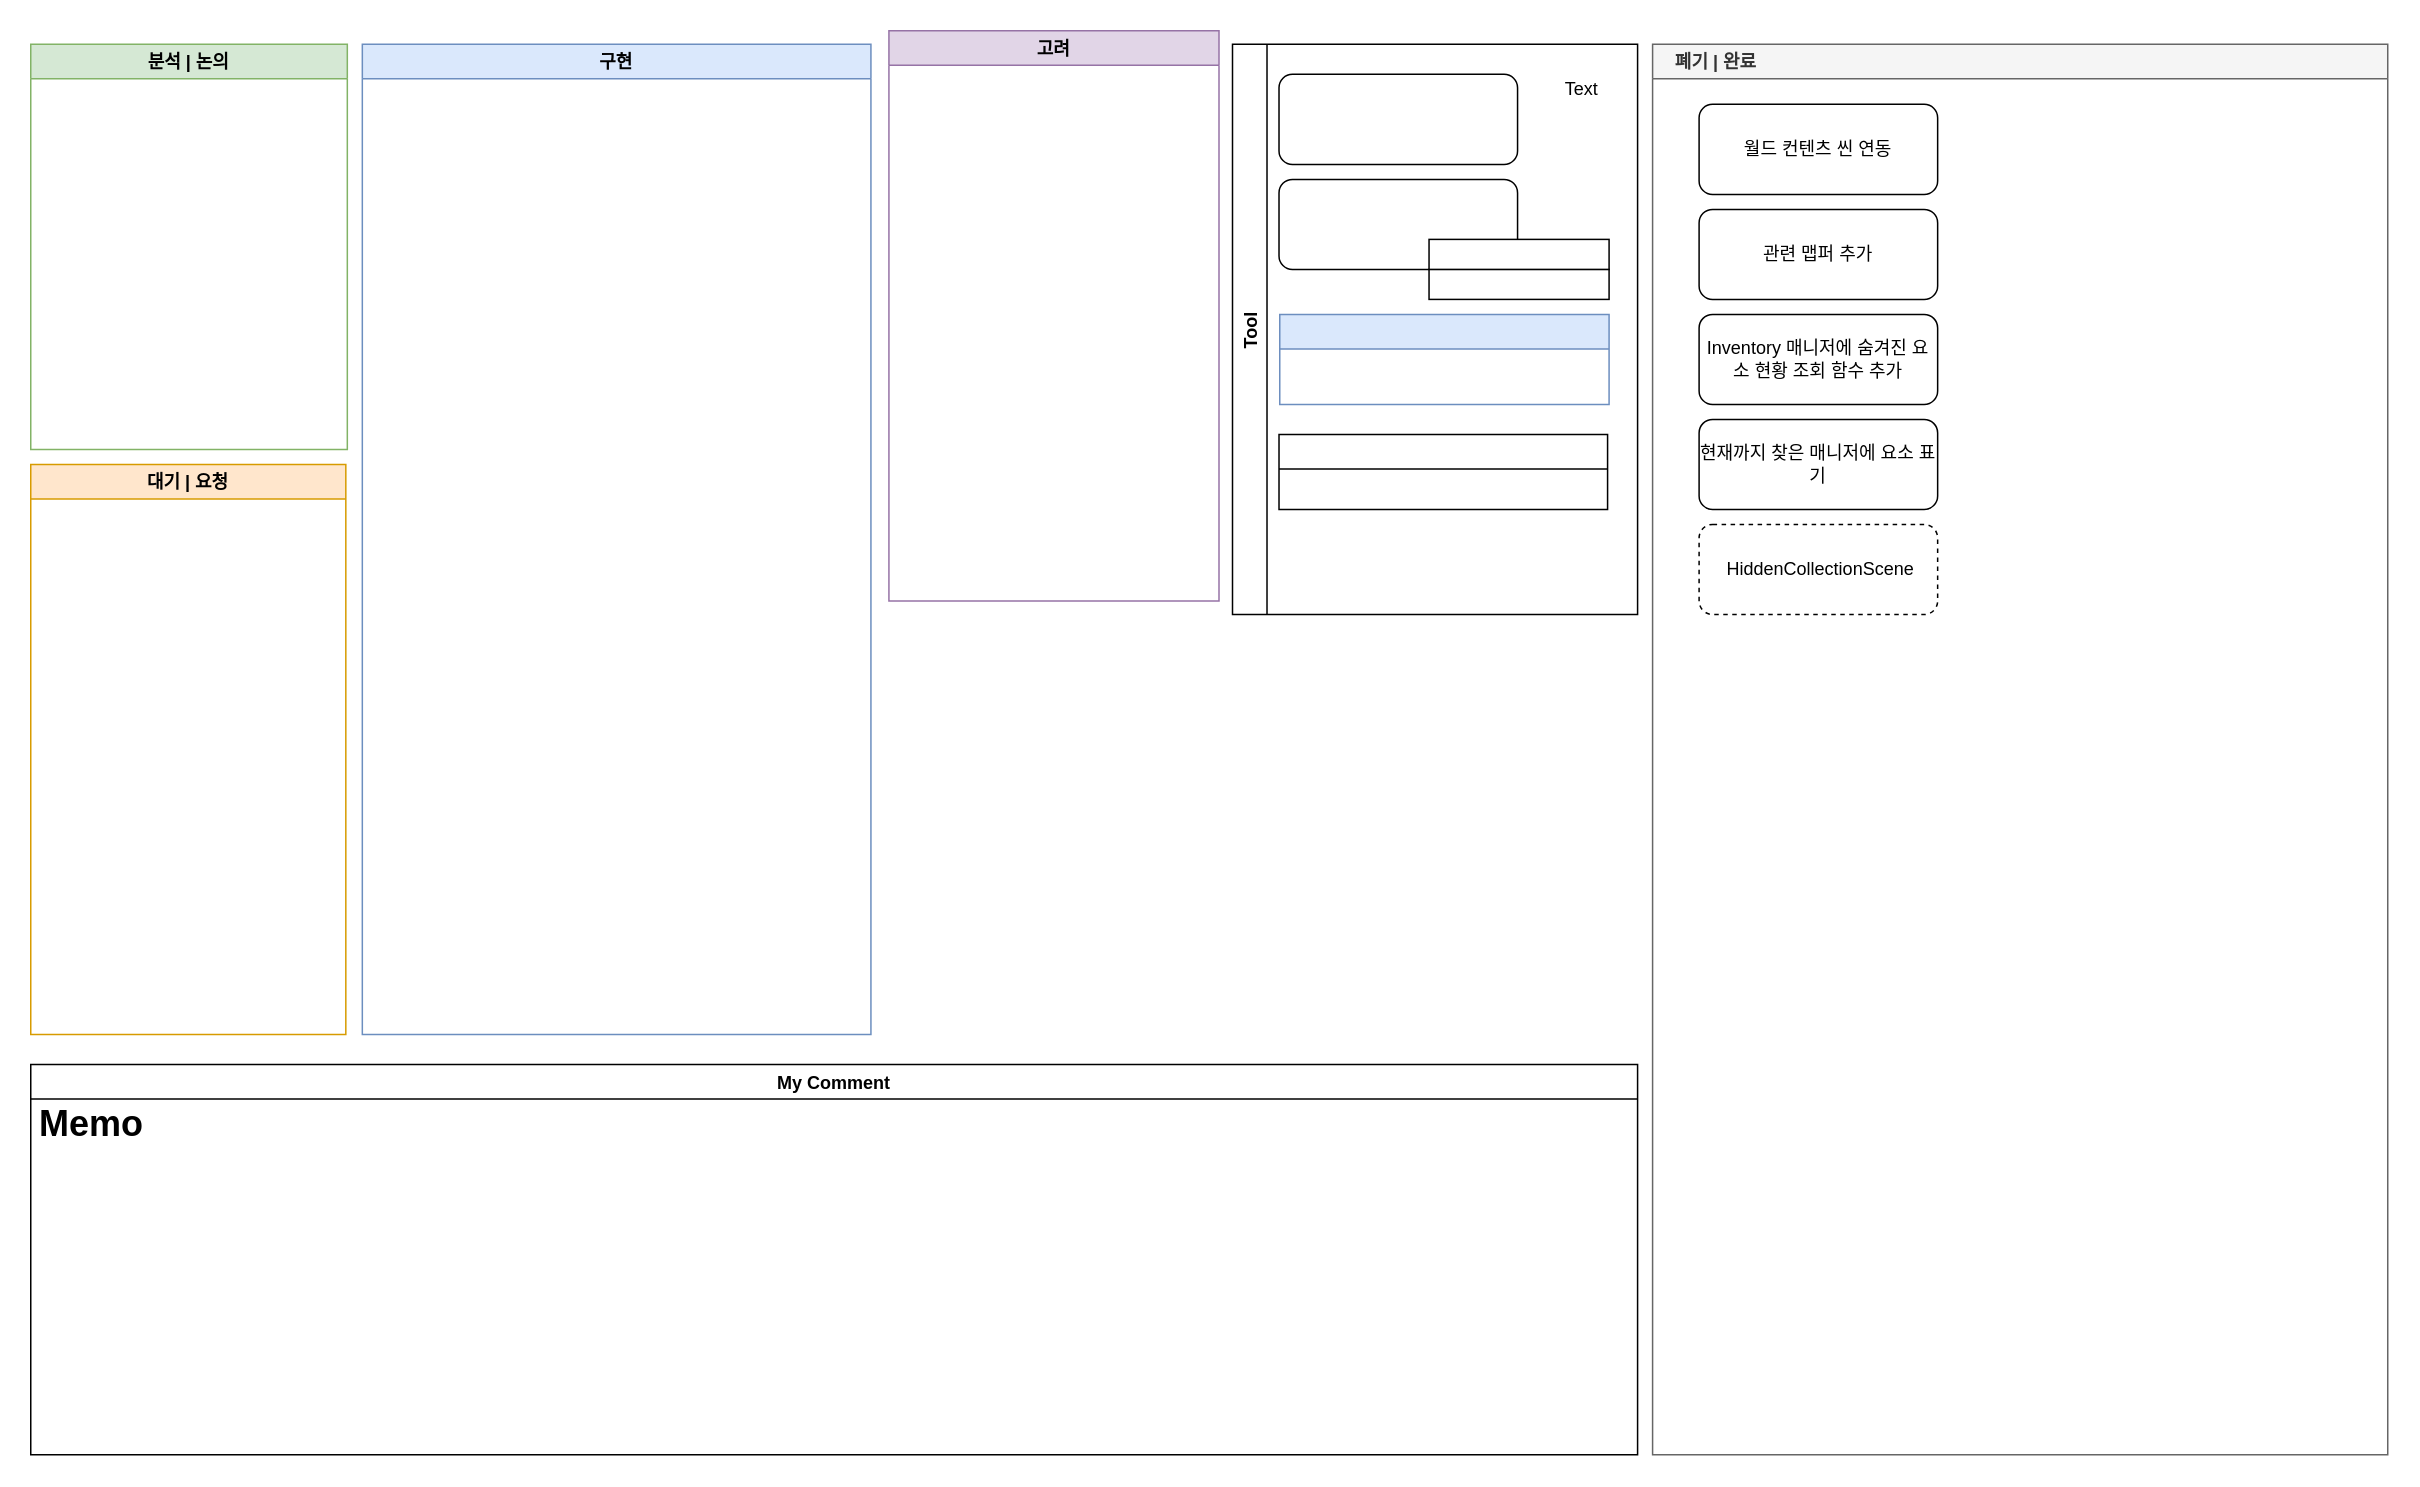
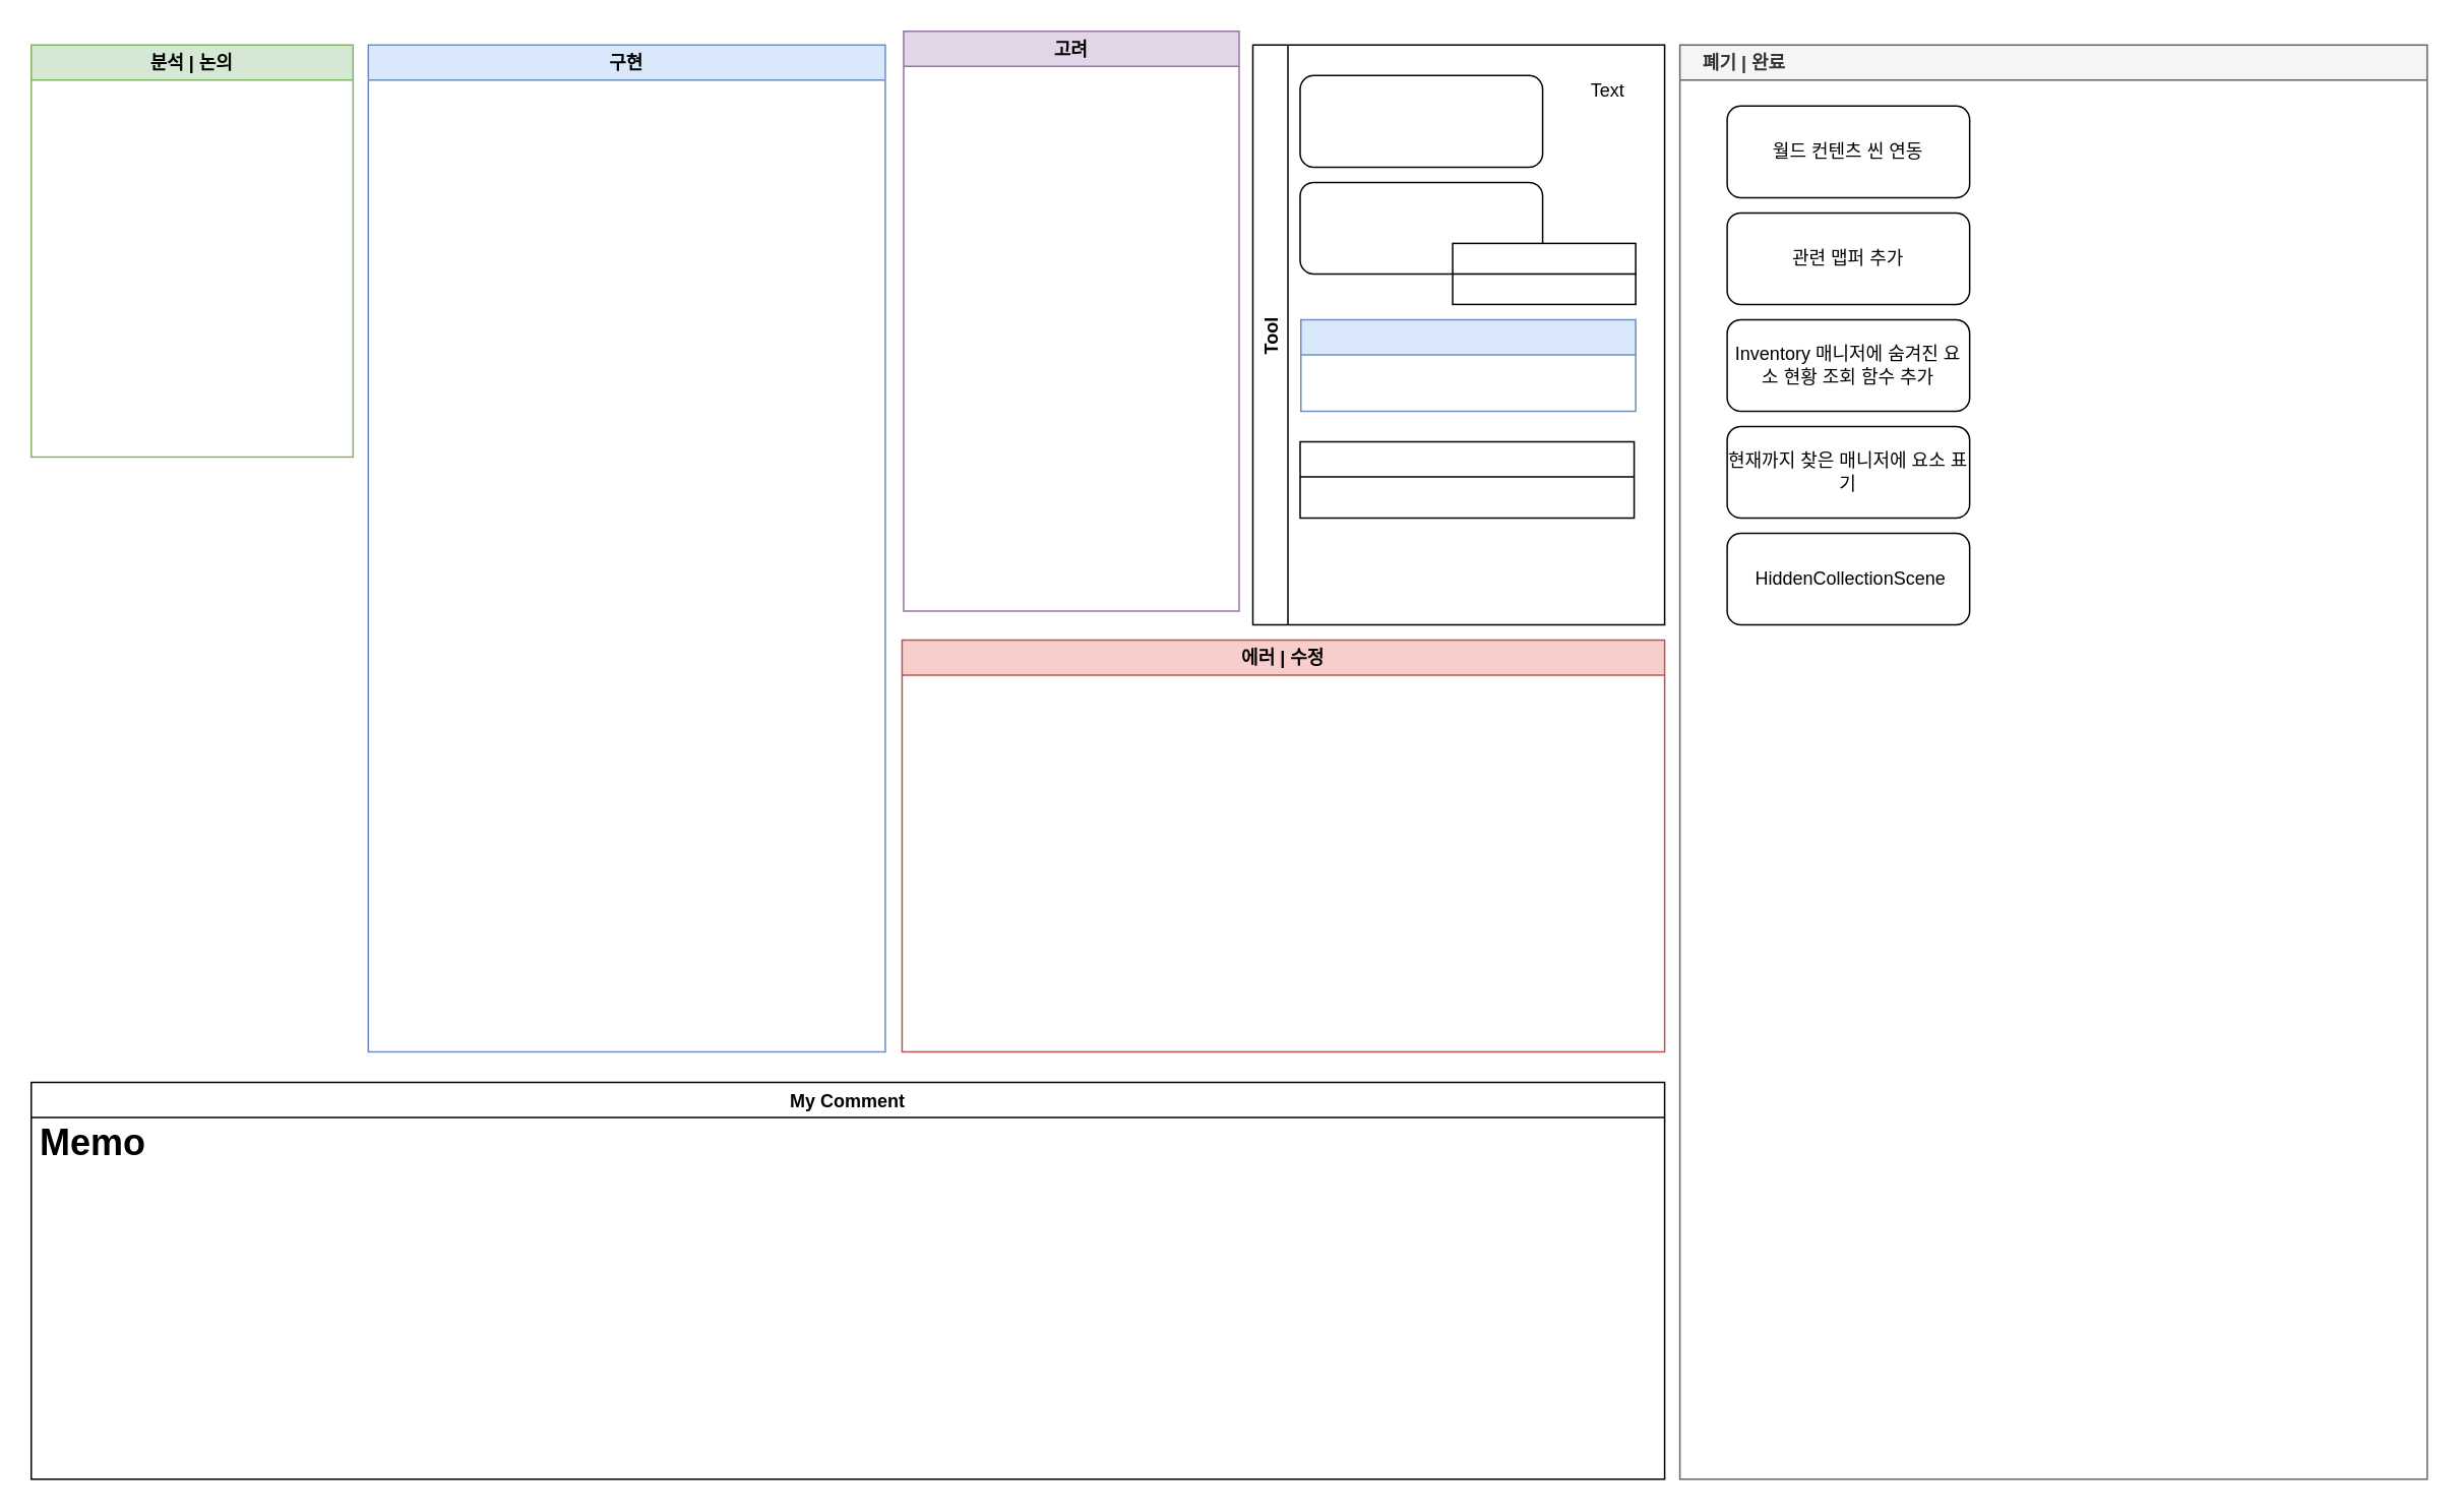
- <mxCell id="12" value="&amp;nbsp;HiddenCollectionScene" style="rounded=1;whiteSpace=wrap;html=1;dashed=1;" parent="7" vertex="1"><mxGeometry x="31" y="320" width="159" height="60" as="geometry" /></mxCell>
+ <mxCell id="12" value="&amp;nbsp;HiddenCollectionScene" style="rounded=1;whiteSpace=wrap;html=1;" parent="7" vertex="1"><mxGeometry x="31" y="320" width="159" height="60" as="geometry" /></mxCell>
- <mxCell id="5" value="대기 | 요청" style="swimlane;strokeColor=#d79b00;fillColor=#ffe6cc;" parent="1" vertex="1"><mxGeometry x="20" y="309" width="210" height="380" as="geometry" /></mxCell>
+ <mxCell id="6" value="에러 | 수정" style="swimlane;fillColor=#f8cecc;strokeColor=#b85450;startSize=23;" parent="1" vertex="1"><mxGeometry x="591" y="419" width="500" height="270" as="geometry"><mxRectangle x="620" y="440" width="90" height="23" as="alternateBounds" /></mxGeometry></mxCell>
